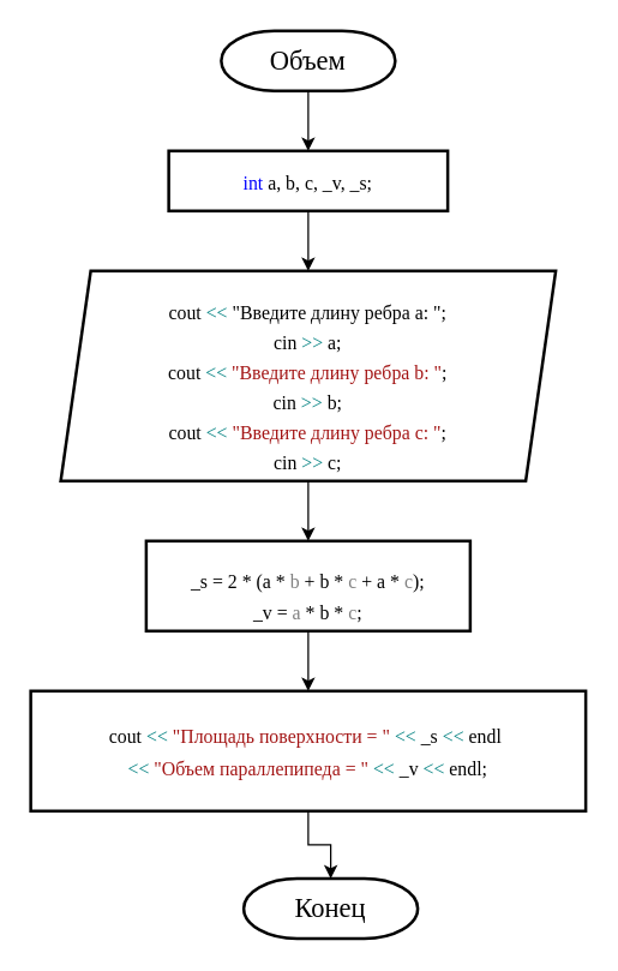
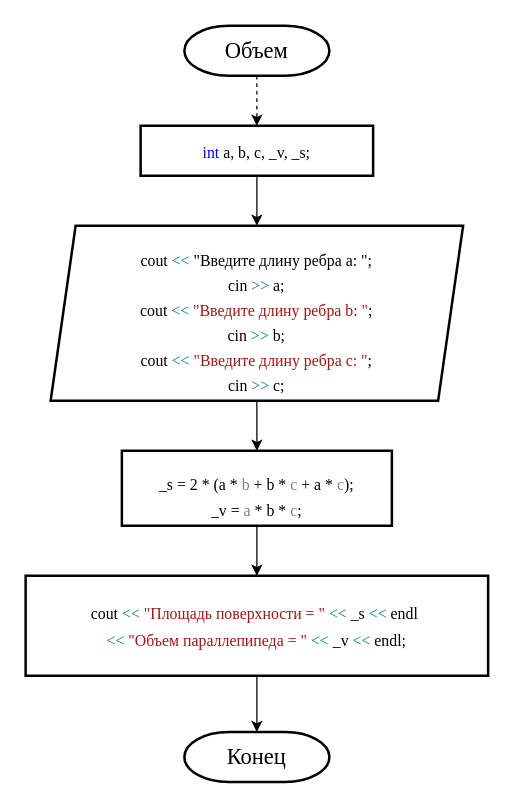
- <mxCell id="2" value="" style="edgeStyle=orthogonalEdgeStyle;rounded=0;orthogonalLoop=1;jettySize=auto;html=1;" edge="1" parent="1" source="3" target="6"><mxGeometry relative="1" as="geometry" /></mxCell>
+ <mxCell id="2" value="" style="edgeStyle=orthogonalEdgeStyle;rounded=0;orthogonalLoop=1;jettySize=auto;html=1;dashed=1;" edge="1" parent="1" source="3" target="6"><mxGeometry relative="1" as="geometry" /></mxCell>
- <mxCell id="4" value="Конец" style="strokeWidth=2;html=1;shape=mxgraph.flowchart.terminator;whiteSpace=wrap;fontFamily=Times New Roman;fontSize=18;" vertex="1" parent="1"><mxGeometry x="162" y="585" width="116" height="40" as="geometry" /></mxCell>
+ <mxCell id="4" value="Конец" style="strokeWidth=2;html=1;shape=mxgraph.flowchart.terminator;whiteSpace=wrap;fontFamily=Times New Roman;fontSize=18;" vertex="1" parent="1"><mxGeometry x="147" y="585" width="116" height="40" as="geometry" /></mxCell>
